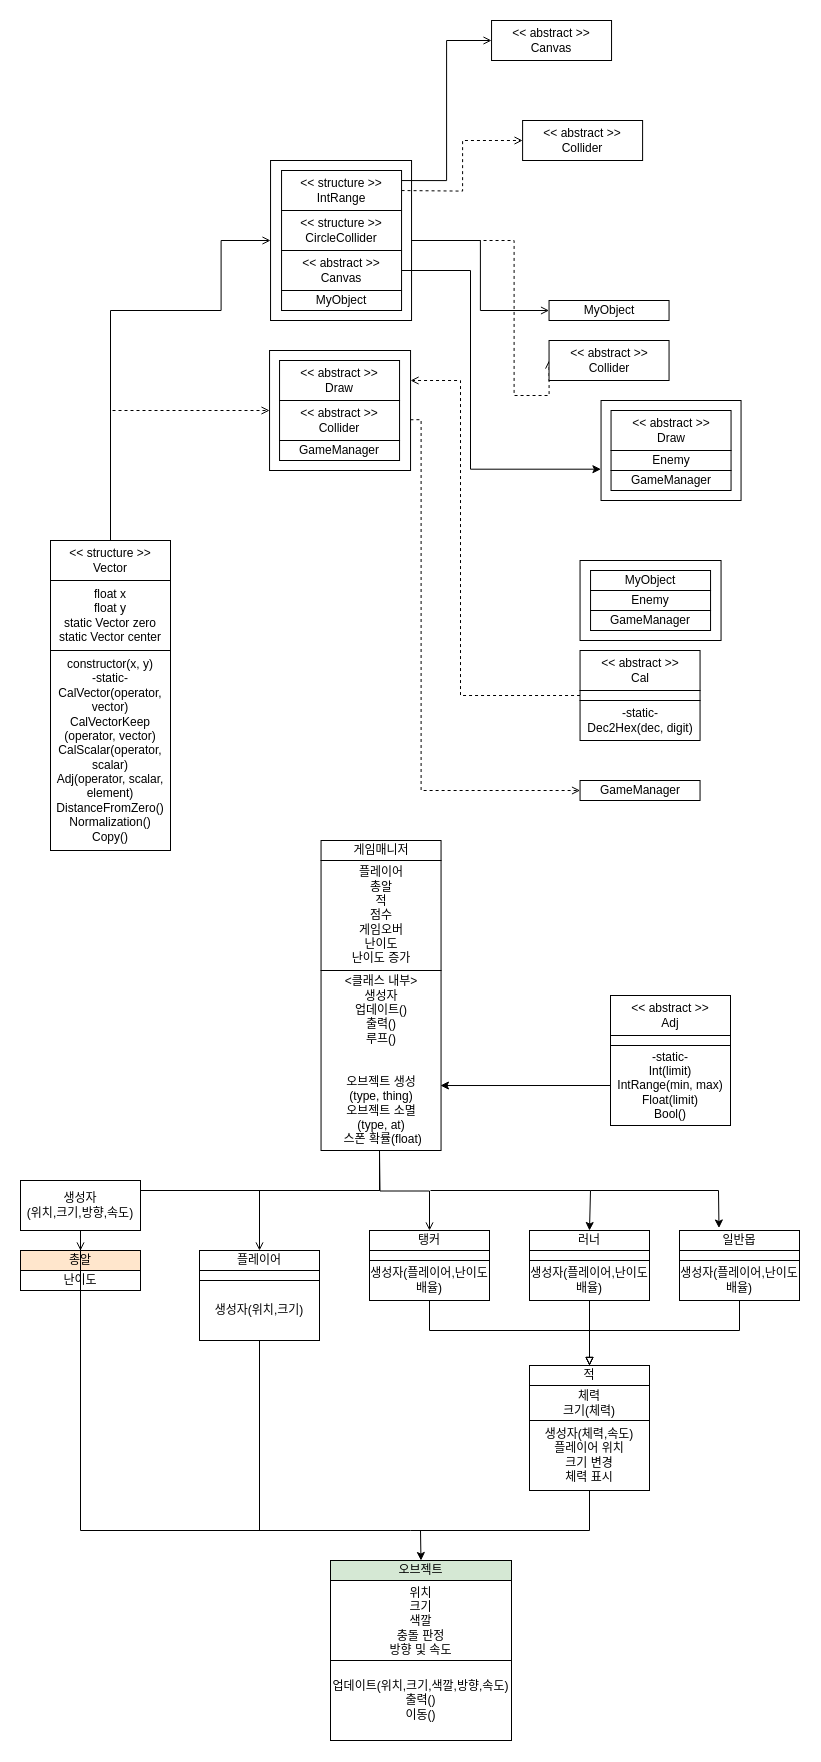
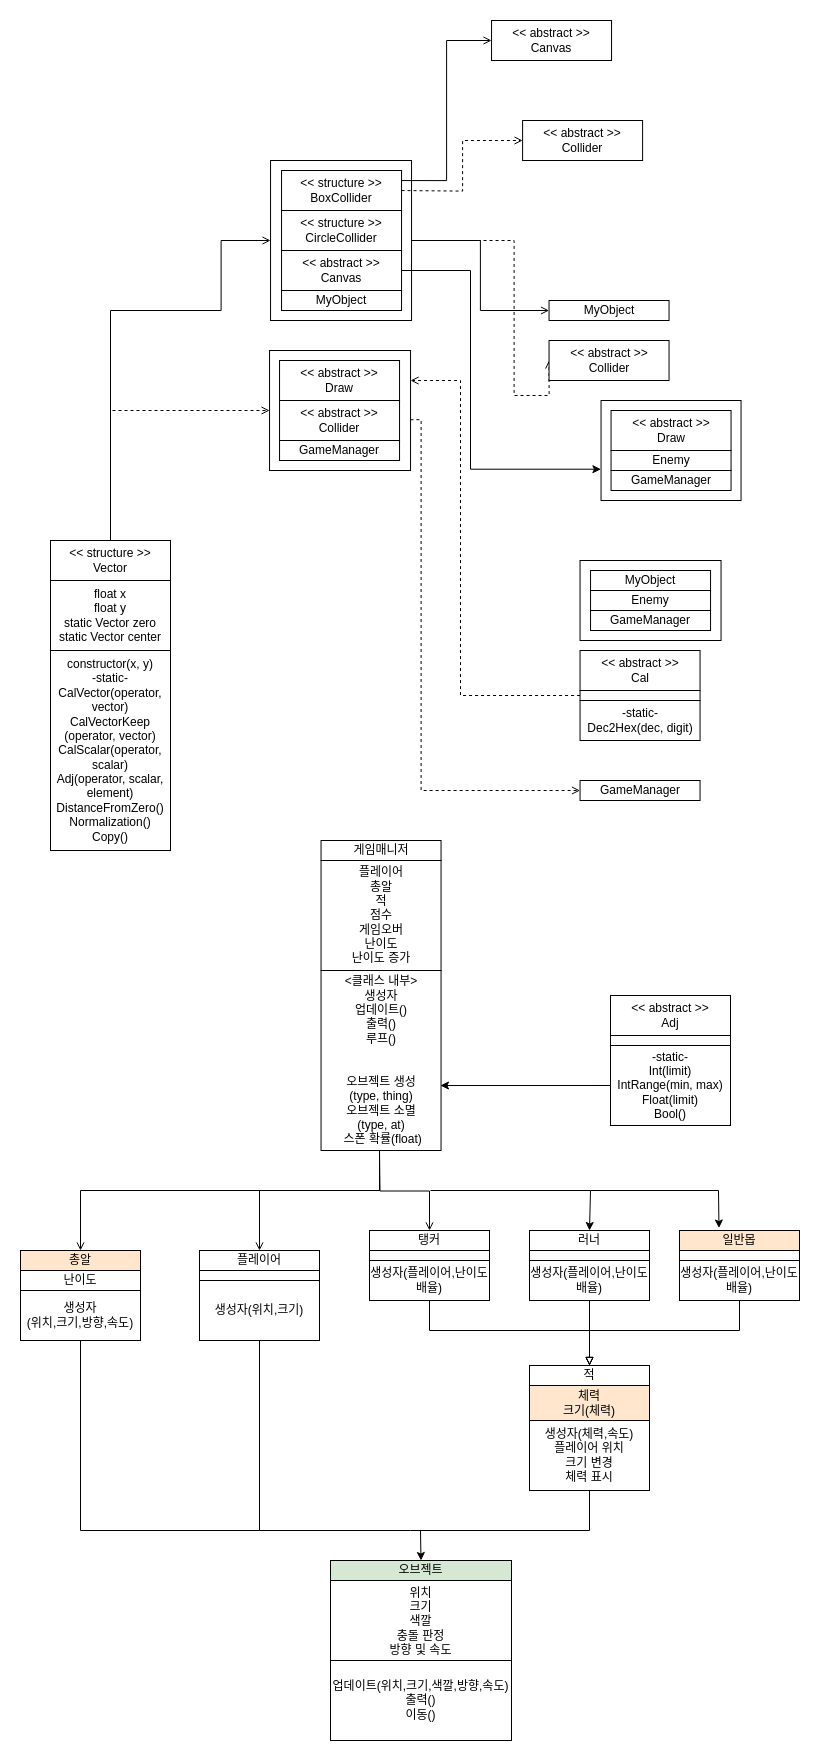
- <mxCell id="49" value="&amp;lt;&amp;lt; structure &amp;gt;&amp;gt;&lt;br&gt;IntRange" style="rounded=0;whiteSpace=wrap;html=1;" parent="1" vertex="1"><mxGeometry x="281.05" y="170" width="120" height="40" as="geometry" /></mxCell>
+ <mxCell id="49" value="&amp;lt;&amp;lt; structure &amp;gt;&amp;gt;&lt;br&gt;BoxCollider" style="rounded=0;whiteSpace=wrap;html=1;" parent="1" vertex="1"><mxGeometry x="281.05" y="170" width="120" height="40" as="geometry" /></mxCell>
- <mxCell id="17" value="생성자&lt;br&gt;(위치,크기,방향,속도)" style="rounded=0;whiteSpace=wrap;html=1;" parent="1" vertex="1"><mxGeometry x="20" y="1180" width="120" height="50" as="geometry" /></mxCell>
+ <mxCell id="17" value="생성자&lt;br&gt;(위치,크기,방향,속도)" style="rounded=0;whiteSpace=wrap;html=1;" parent="1" vertex="1"><mxGeometry x="20" y="1290" width="120" height="50" as="geometry" /></mxCell>
- <mxCell id="29" value="일반몹" style="rounded=0;whiteSpace=wrap;html=1;" parent="1" vertex="1"><mxGeometry x="679" y="1230" width="120" height="20" as="geometry" /></mxCell>
+ <mxCell id="29" value="일반몹" style="rounded=0;whiteSpace=wrap;html=1;fillColor=#ffe6cc;" parent="1" vertex="1"><mxGeometry x="679" y="1230" width="120" height="20" as="geometry" /></mxCell>
- <mxCell id="19" value="체력&lt;br&gt;크기(체력)" style="rounded=0;whiteSpace=wrap;html=1;" parent="1" vertex="1"><mxGeometry x="529" y="1385" width="120" height="35" as="geometry" /></mxCell>
+ <mxCell id="19" value="체력&lt;br&gt;크기(체력)" style="rounded=0;whiteSpace=wrap;html=1;fillColor=#ffe6cc;" parent="1" vertex="1"><mxGeometry x="529" y="1385" width="120" height="35" as="geometry" /></mxCell>
